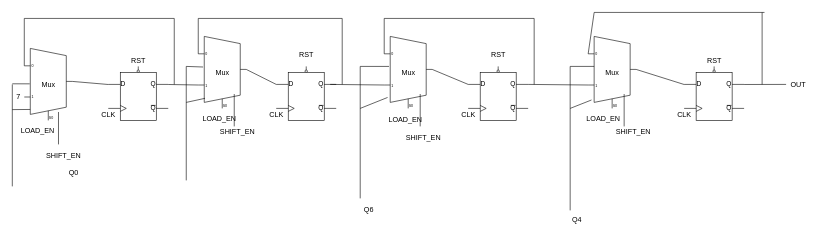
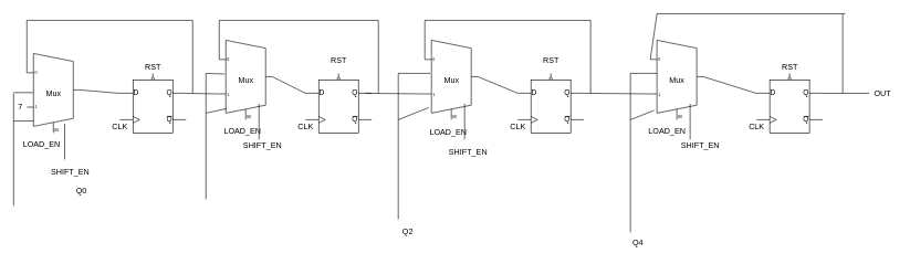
- <mxCell id="47" value="Q6" style="text;html=1;align=center;verticalAlign=middle;resizable=0;points=[];autosize=1;" vertex="1" parent="1"><mxGeometry x="599" y="340" width="30" height="20" as="geometry" /></mxCell>
+ <mxCell id="47" value="Q2" style="text;html=1;align=center;verticalAlign=middle;resizable=0;points=[];autosize=1;" vertex="1" parent="1"><mxGeometry x="599" y="340" width="30" height="20" as="geometry" /></mxCell>
